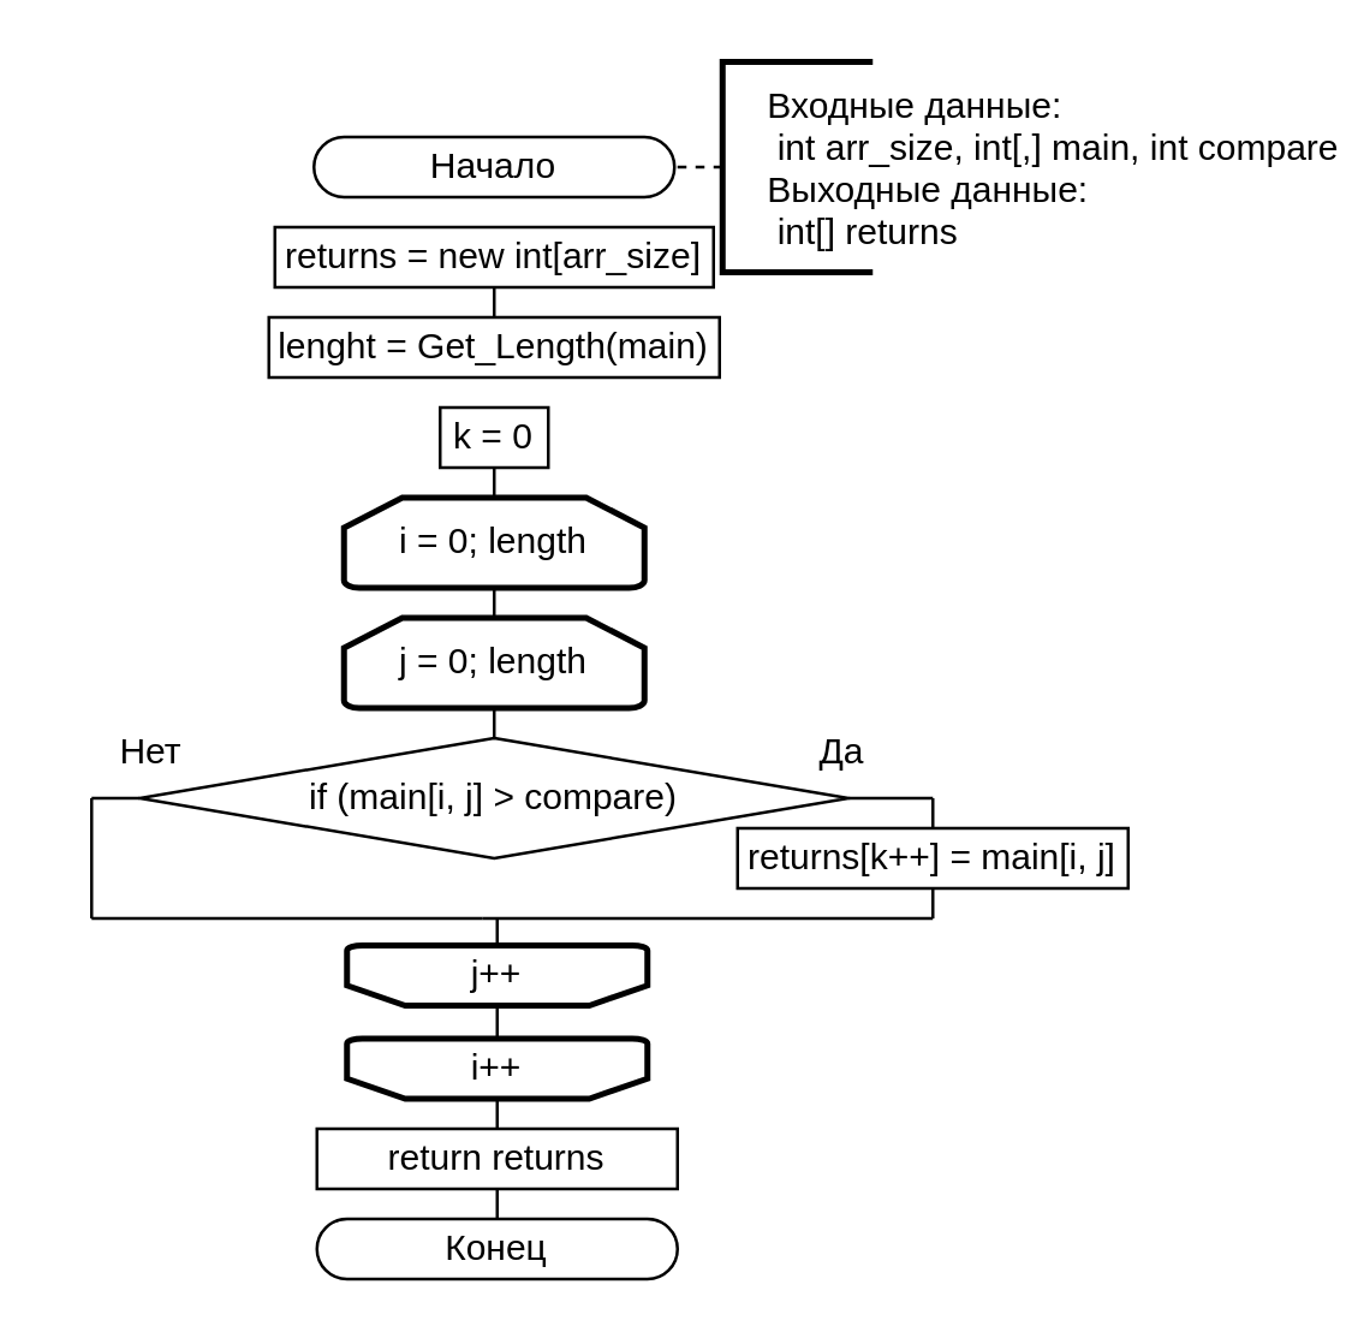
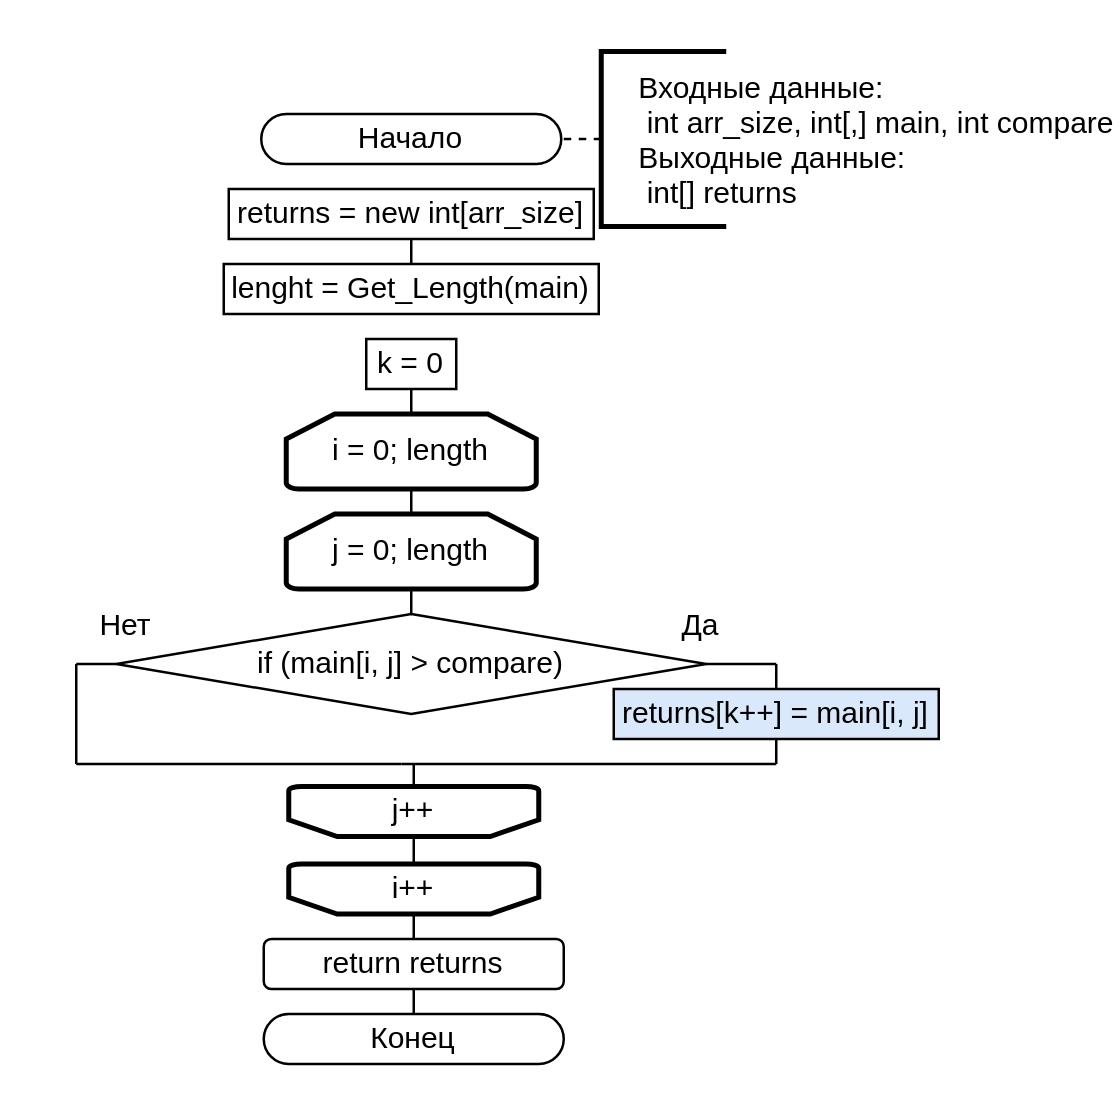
- <mxCell id="25" value="returns[k++] = main[i, j]" style="rounded=0;whiteSpace=wrap;html=1;" vertex="1" parent="1"><mxGeometry x="245" y="275" width="130" height="20" as="geometry" /></mxCell>
+ <mxCell id="25" value="returns[k++] = main[i, j]" style="rounded=0;whiteSpace=wrap;html=1;fillColor=#dae8fc;" vertex="1" parent="1"><mxGeometry x="245" y="275" width="130" height="20" as="geometry" /></mxCell>
- <mxCell id="30" value="return returns" style="rounded=0;whiteSpace=wrap;html=1;" vertex="1" parent="1"><mxGeometry x="105" y="375" width="120" height="20" as="geometry" /></mxCell>
+ <mxCell id="30" value="return returns" style="whiteSpace=wrap;html=1;rounded=1;" vertex="1" parent="1"><mxGeometry x="105" y="375" width="120" height="20" as="geometry" /></mxCell>
